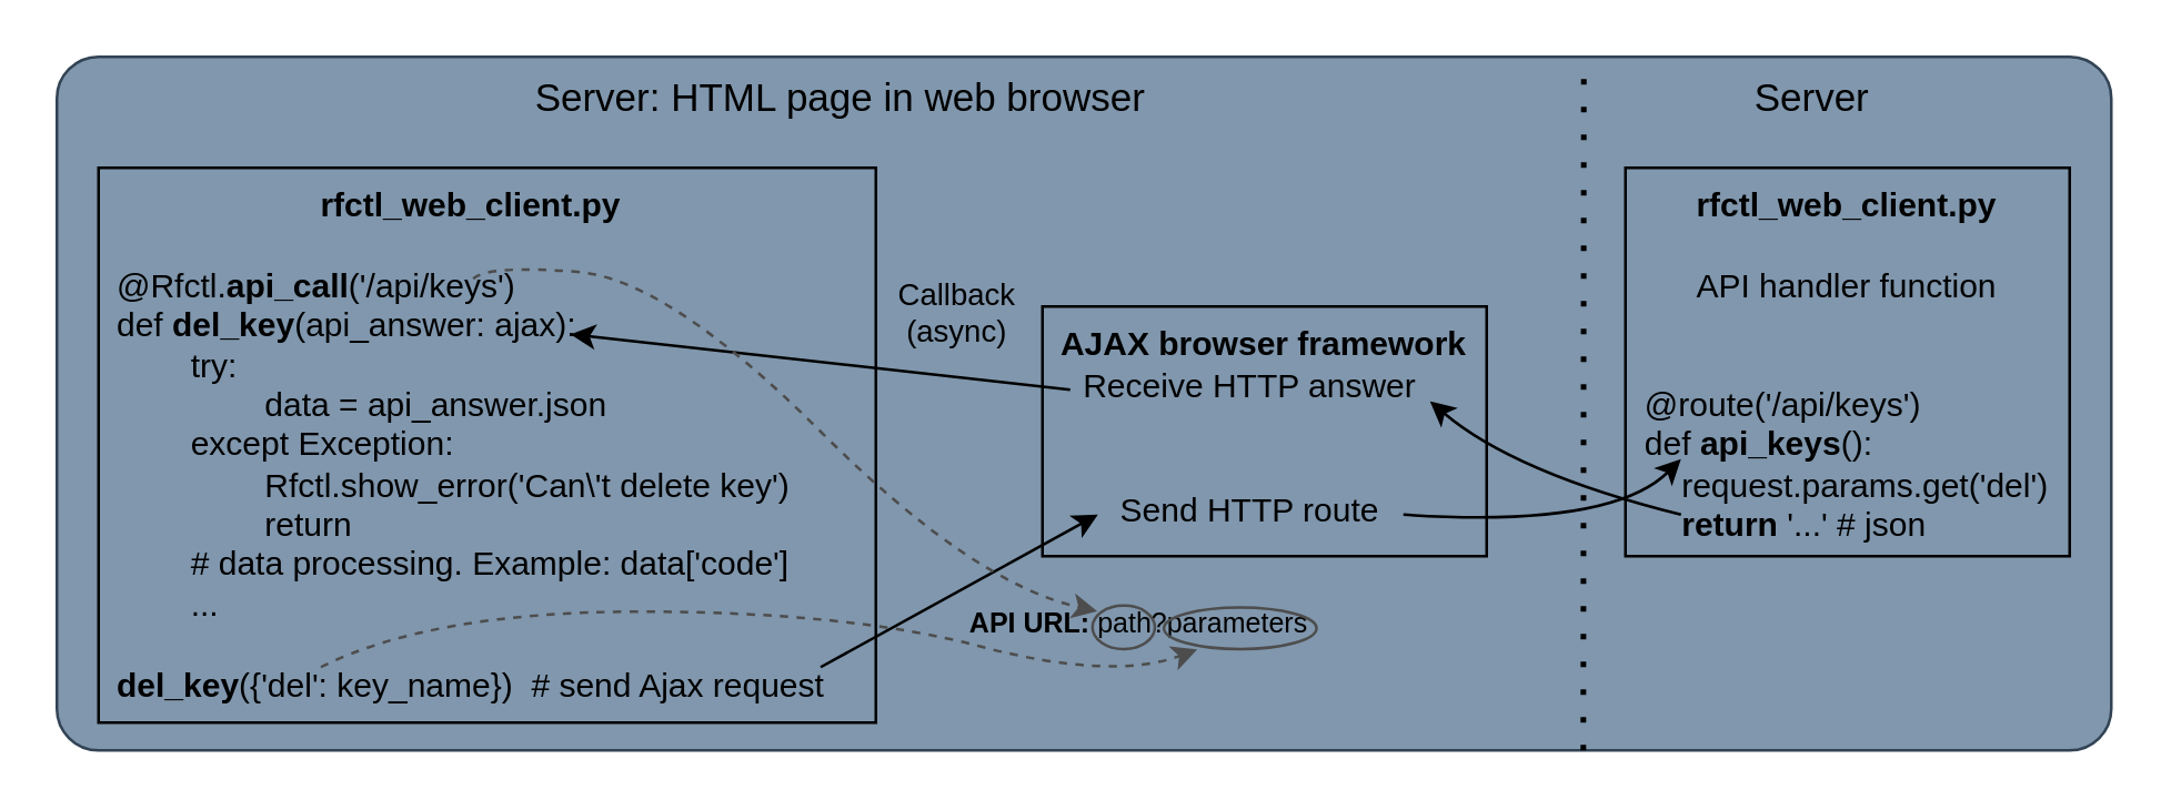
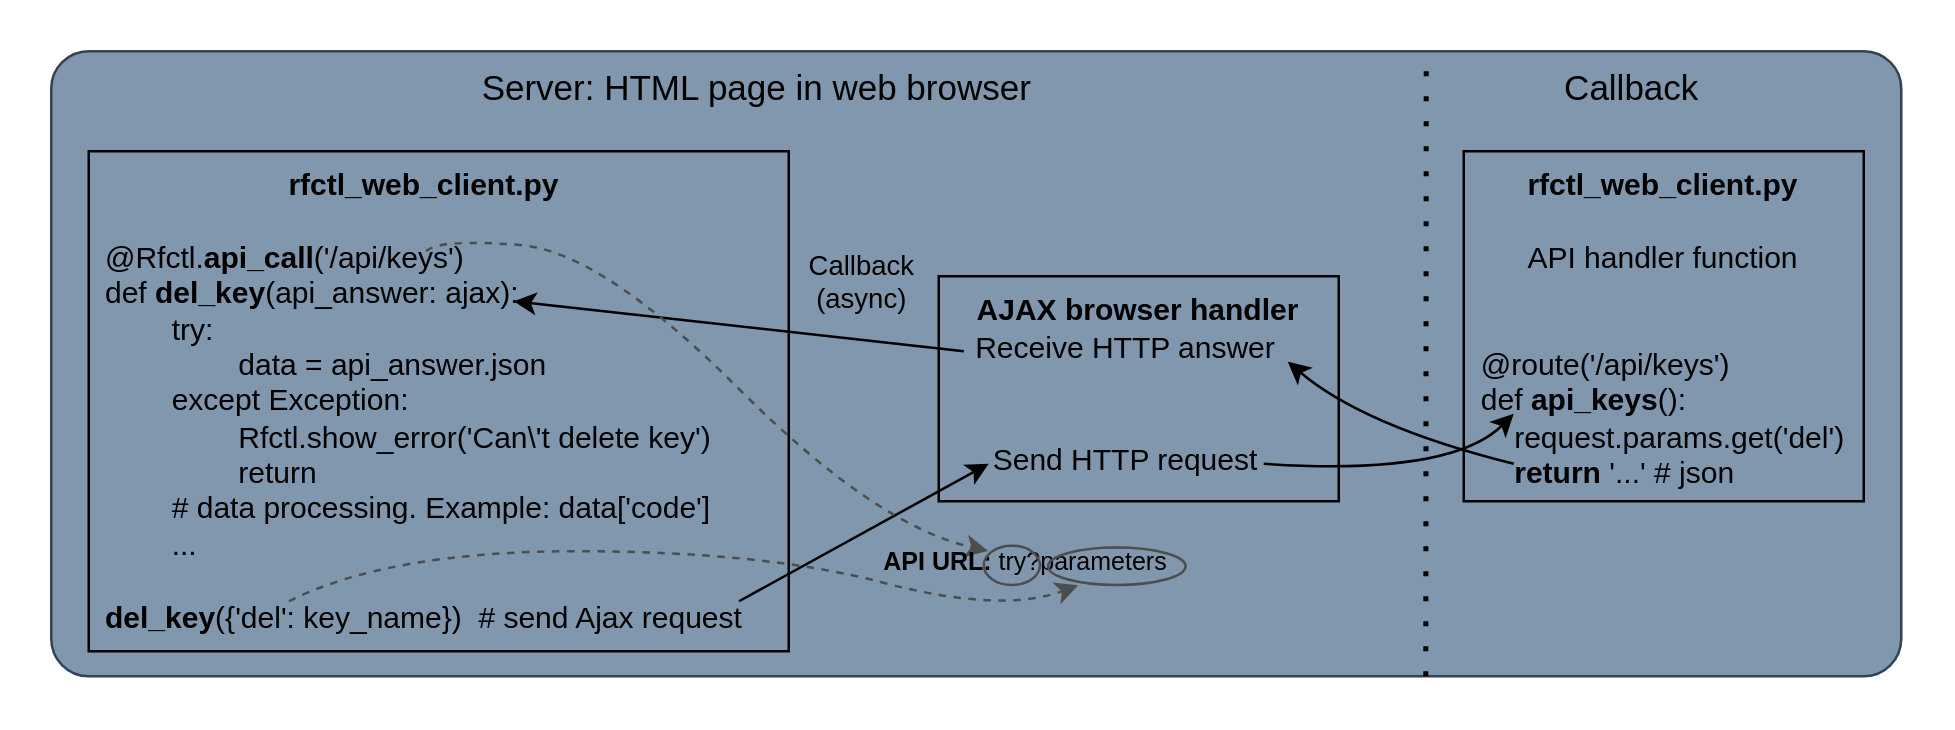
- <mxCell id="14" value="Server" style="rounded=0;whiteSpace=wrap;html=1;fillColor=none;align=center;verticalAlign=top;strokeColor=none;fontColor=#000000;fontSize=14;" parent="1" vertex="1"><mxGeometry x="570" y="20" width="165" height="25" as="geometry" /></mxCell>
+ <mxCell id="14" value="Callback" style="rounded=0;whiteSpace=wrap;html=1;fillColor=none;align=center;verticalAlign=top;strokeColor=none;fontColor=#000000;fontSize=14;" parent="1" vertex="1"><mxGeometry x="570" y="20" width="165" height="25" as="geometry" /></mxCell>
- <mxCell id="4" value="&lt;b&gt;AJAX browser framework&lt;/b&gt;" style="rounded=0;whiteSpace=wrap;html=1;fillColor=none;verticalAlign=top;align=center;strokeColor=#000000;fontColor=#000000;" parent="1" vertex="1"><mxGeometry x="375" y="110" width="160" height="90" as="geometry" /></mxCell>
+ <mxCell id="4" value="&lt;b&gt;AJAX browser handler&lt;/b&gt;" style="rounded=0;whiteSpace=wrap;html=1;fillColor=none;verticalAlign=top;align=center;strokeColor=#000000;fontColor=#000000;" parent="1" vertex="1"><mxGeometry x="375" y="110" width="160" height="90" as="geometry" /></mxCell>
- <mxCell id="7" value="&lt;span style=&quot;&quot;&gt;Send HTTP route&lt;/span&gt;" style="rounded=0;whiteSpace=wrap;html=1;fillColor=none;align=center;verticalAlign=top;strokeColor=none;fontColor=#000000;" parent="1" vertex="1"><mxGeometry x="395" y="170" width="110" height="30" as="geometry" /></mxCell>
+ <mxCell id="7" value="&lt;span style=&quot;&quot;&gt;Send HTTP request&lt;/span&gt;" style="rounded=0;whiteSpace=wrap;html=1;fillColor=none;align=center;verticalAlign=top;strokeColor=none;fontColor=#000000;" parent="1" vertex="1"><mxGeometry x="395" y="170" width="110" height="30" as="geometry" /></mxCell>
- <mxCell id="12" value="&lt;b style=&quot;font-size: 10px&quot;&gt;API URL:&amp;nbsp;&lt;/b&gt;path?parameters" style="rounded=0;whiteSpace=wrap;html=1;fillColor=none;verticalAlign=middle;align=center;strokeColor=none;fontColor=#000000;fontSize=10;" parent="1" vertex="1"><mxGeometry x="345" y="215" width="130" height="17.5" as="geometry" /></mxCell>
+ <mxCell id="12" value="&lt;b style=&quot;font-size: 10px&quot;&gt;API URL:&amp;nbsp;&lt;/b&gt;try?parameters" style="rounded=0;whiteSpace=wrap;html=1;fillColor=none;verticalAlign=middle;align=center;strokeColor=none;fontColor=#000000;fontSize=10;" parent="1" vertex="1"><mxGeometry x="345" y="215" width="130" height="17.5" as="geometry" /></mxCell>
